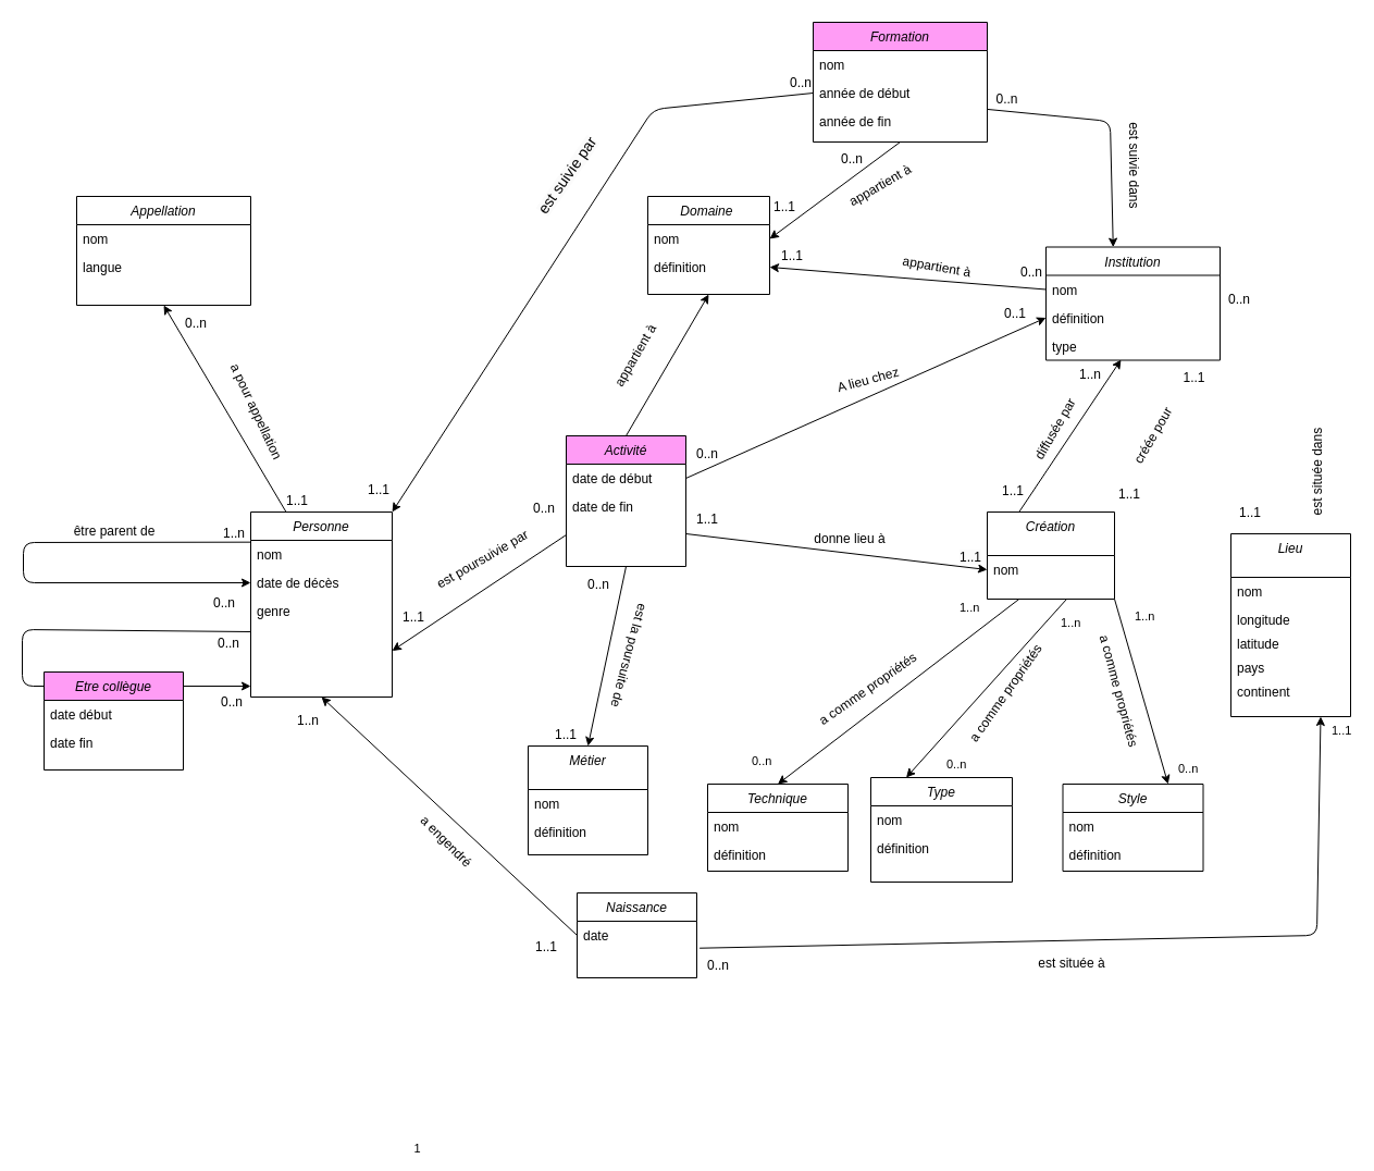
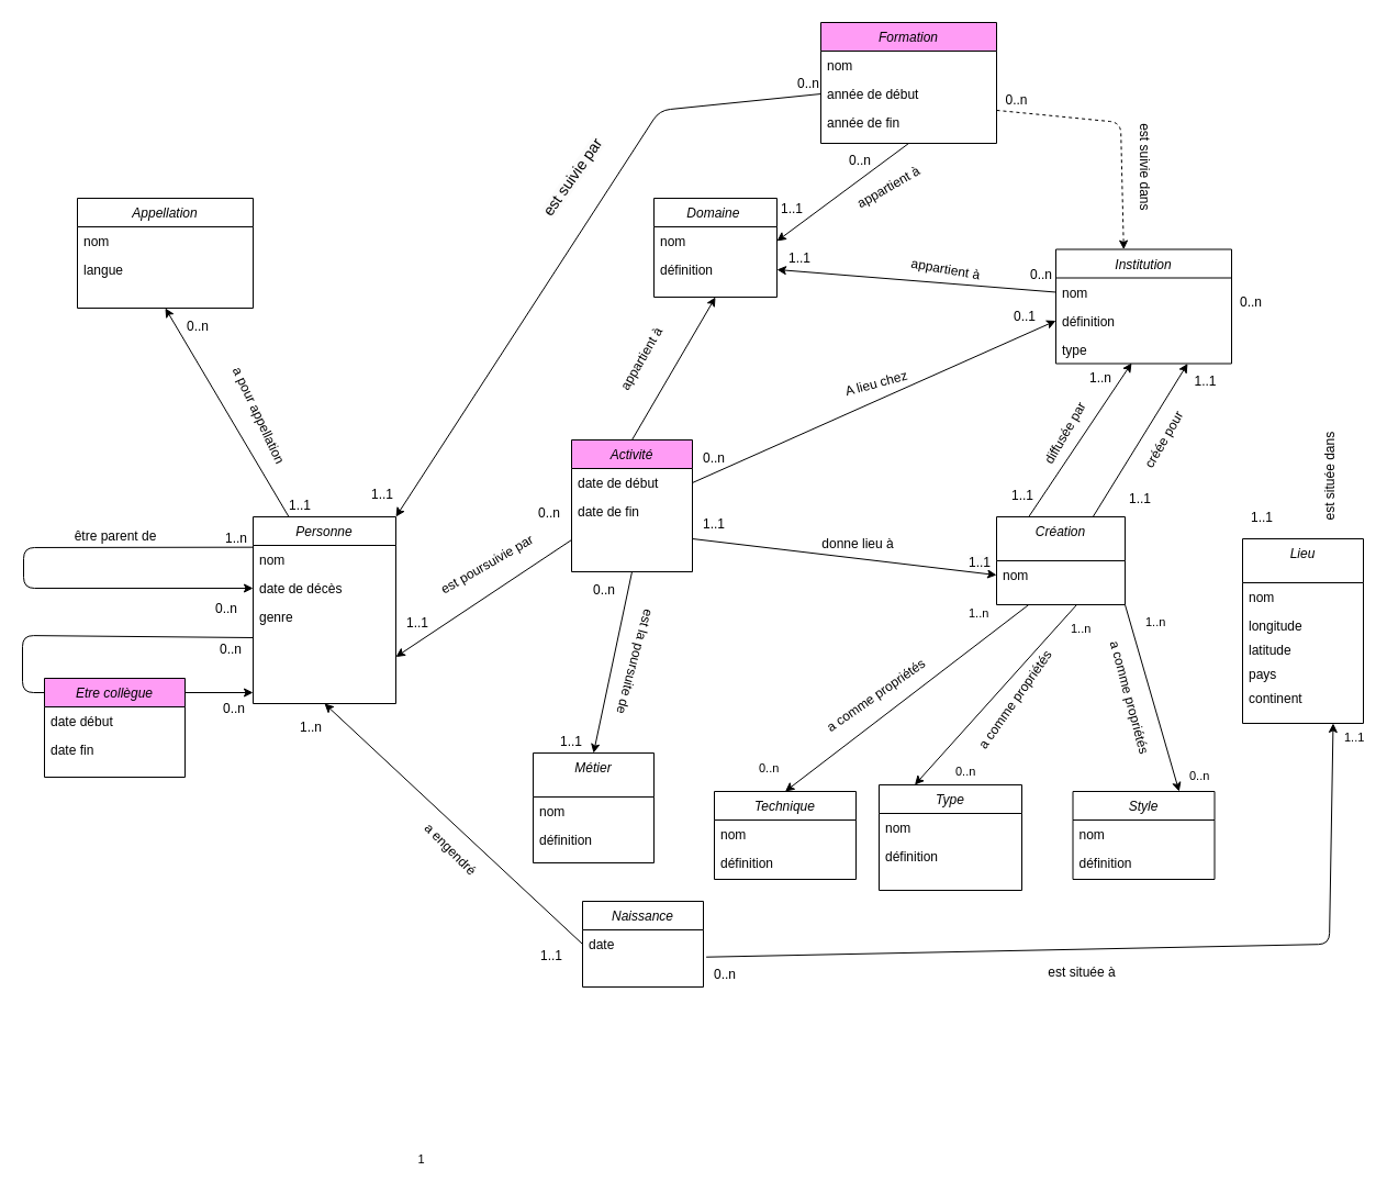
- <mxCell id="28" style="edgeStyle=none;html=1;entryX=0.386;entryY=0.001;entryDx=0;entryDy=0;entryPerimeter=0;exitX=1;exitY=0.075;exitDx=0;exitDy=0;exitPerimeter=0;" parent="1" source="33" target="128" edge="1"><mxGeometry relative="1" as="geometry"><Array as="points"><mxPoint x="1020" y="111" /></Array></mxGeometry></mxCell>
+ <mxCell id="28" style="edgeStyle=none;html=1;entryX=0.386;entryY=0.001;entryDx=0;entryDy=0;entryPerimeter=0;exitX=1;exitY=0.075;exitDx=0;exitDy=0;exitPerimeter=0;dashed=1;" parent="1" source="33" target="128" edge="1"><mxGeometry relative="1" as="geometry"><Array as="points"><mxPoint x="1020" y="111" /></Array></mxGeometry></mxCell>
+ <mxCell id="19" style="edgeStyle=none;html=1;exitX=0.75;exitY=0;exitDx=0;exitDy=0;entryX=0.75;entryY=1;entryDx=0;entryDy=0;fontSize=12;" edge="1" parent="1" source="20" target="128"><mxGeometry relative="1" as="geometry" /></mxCell>
